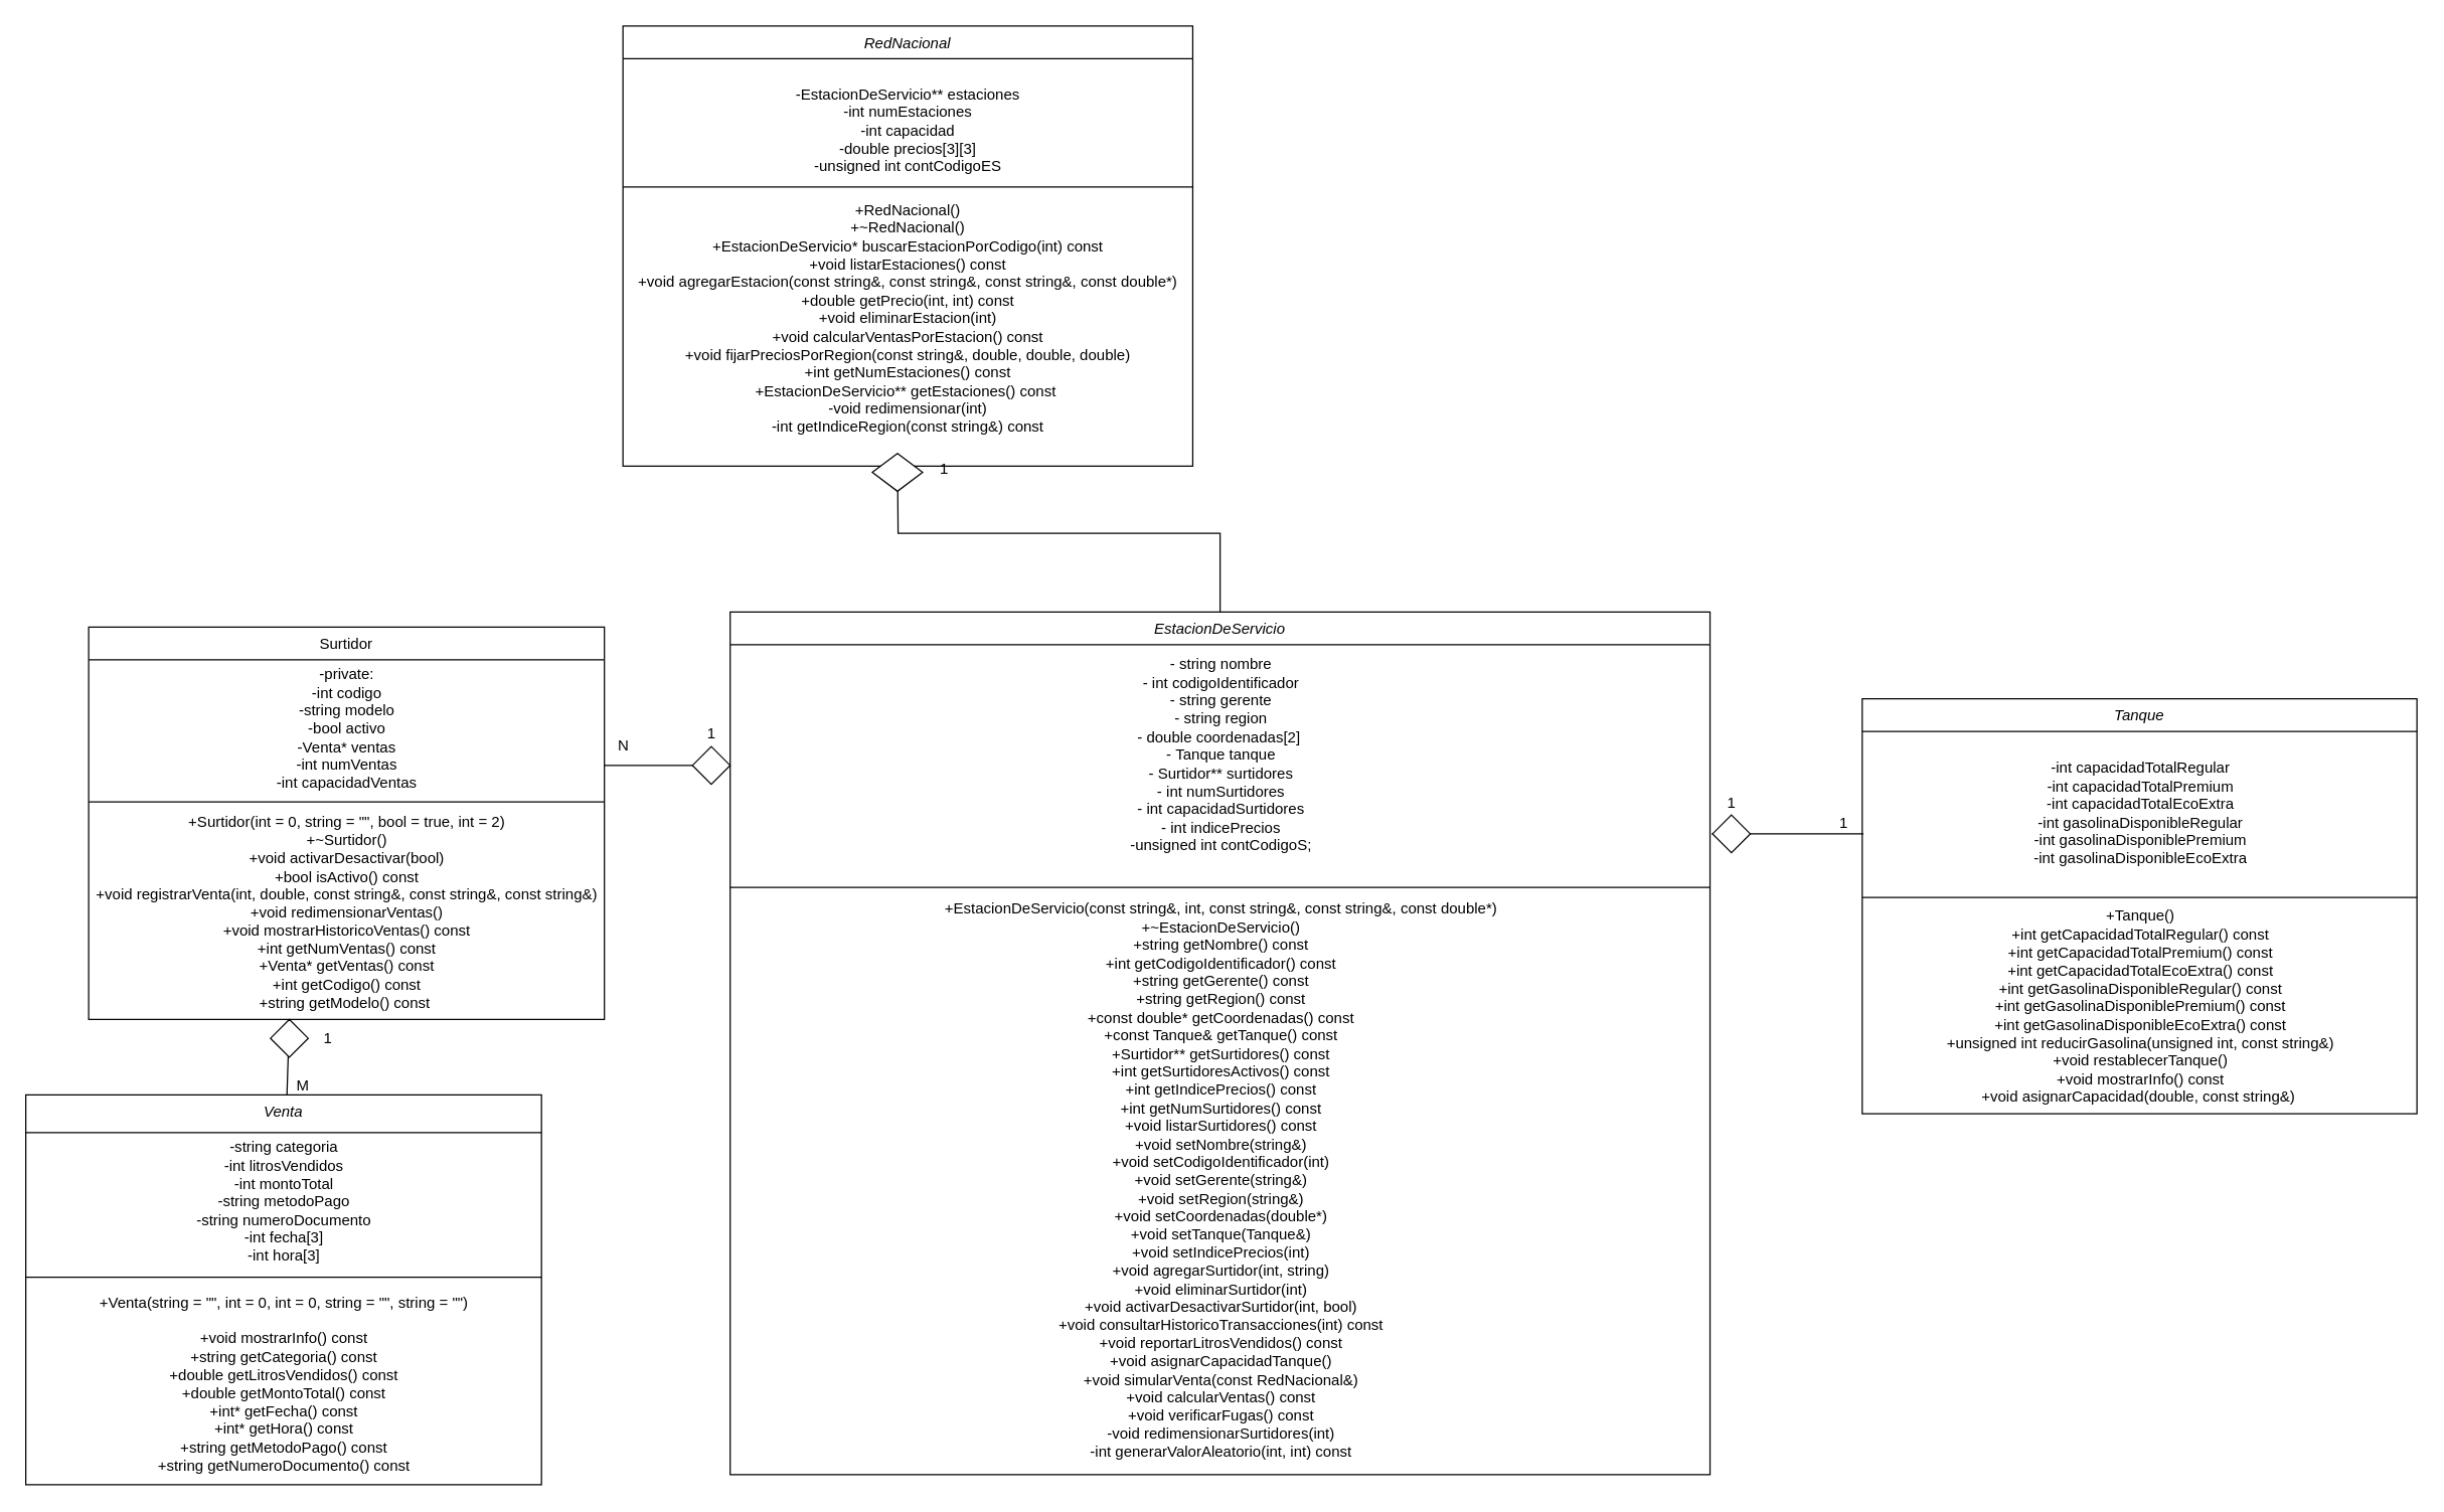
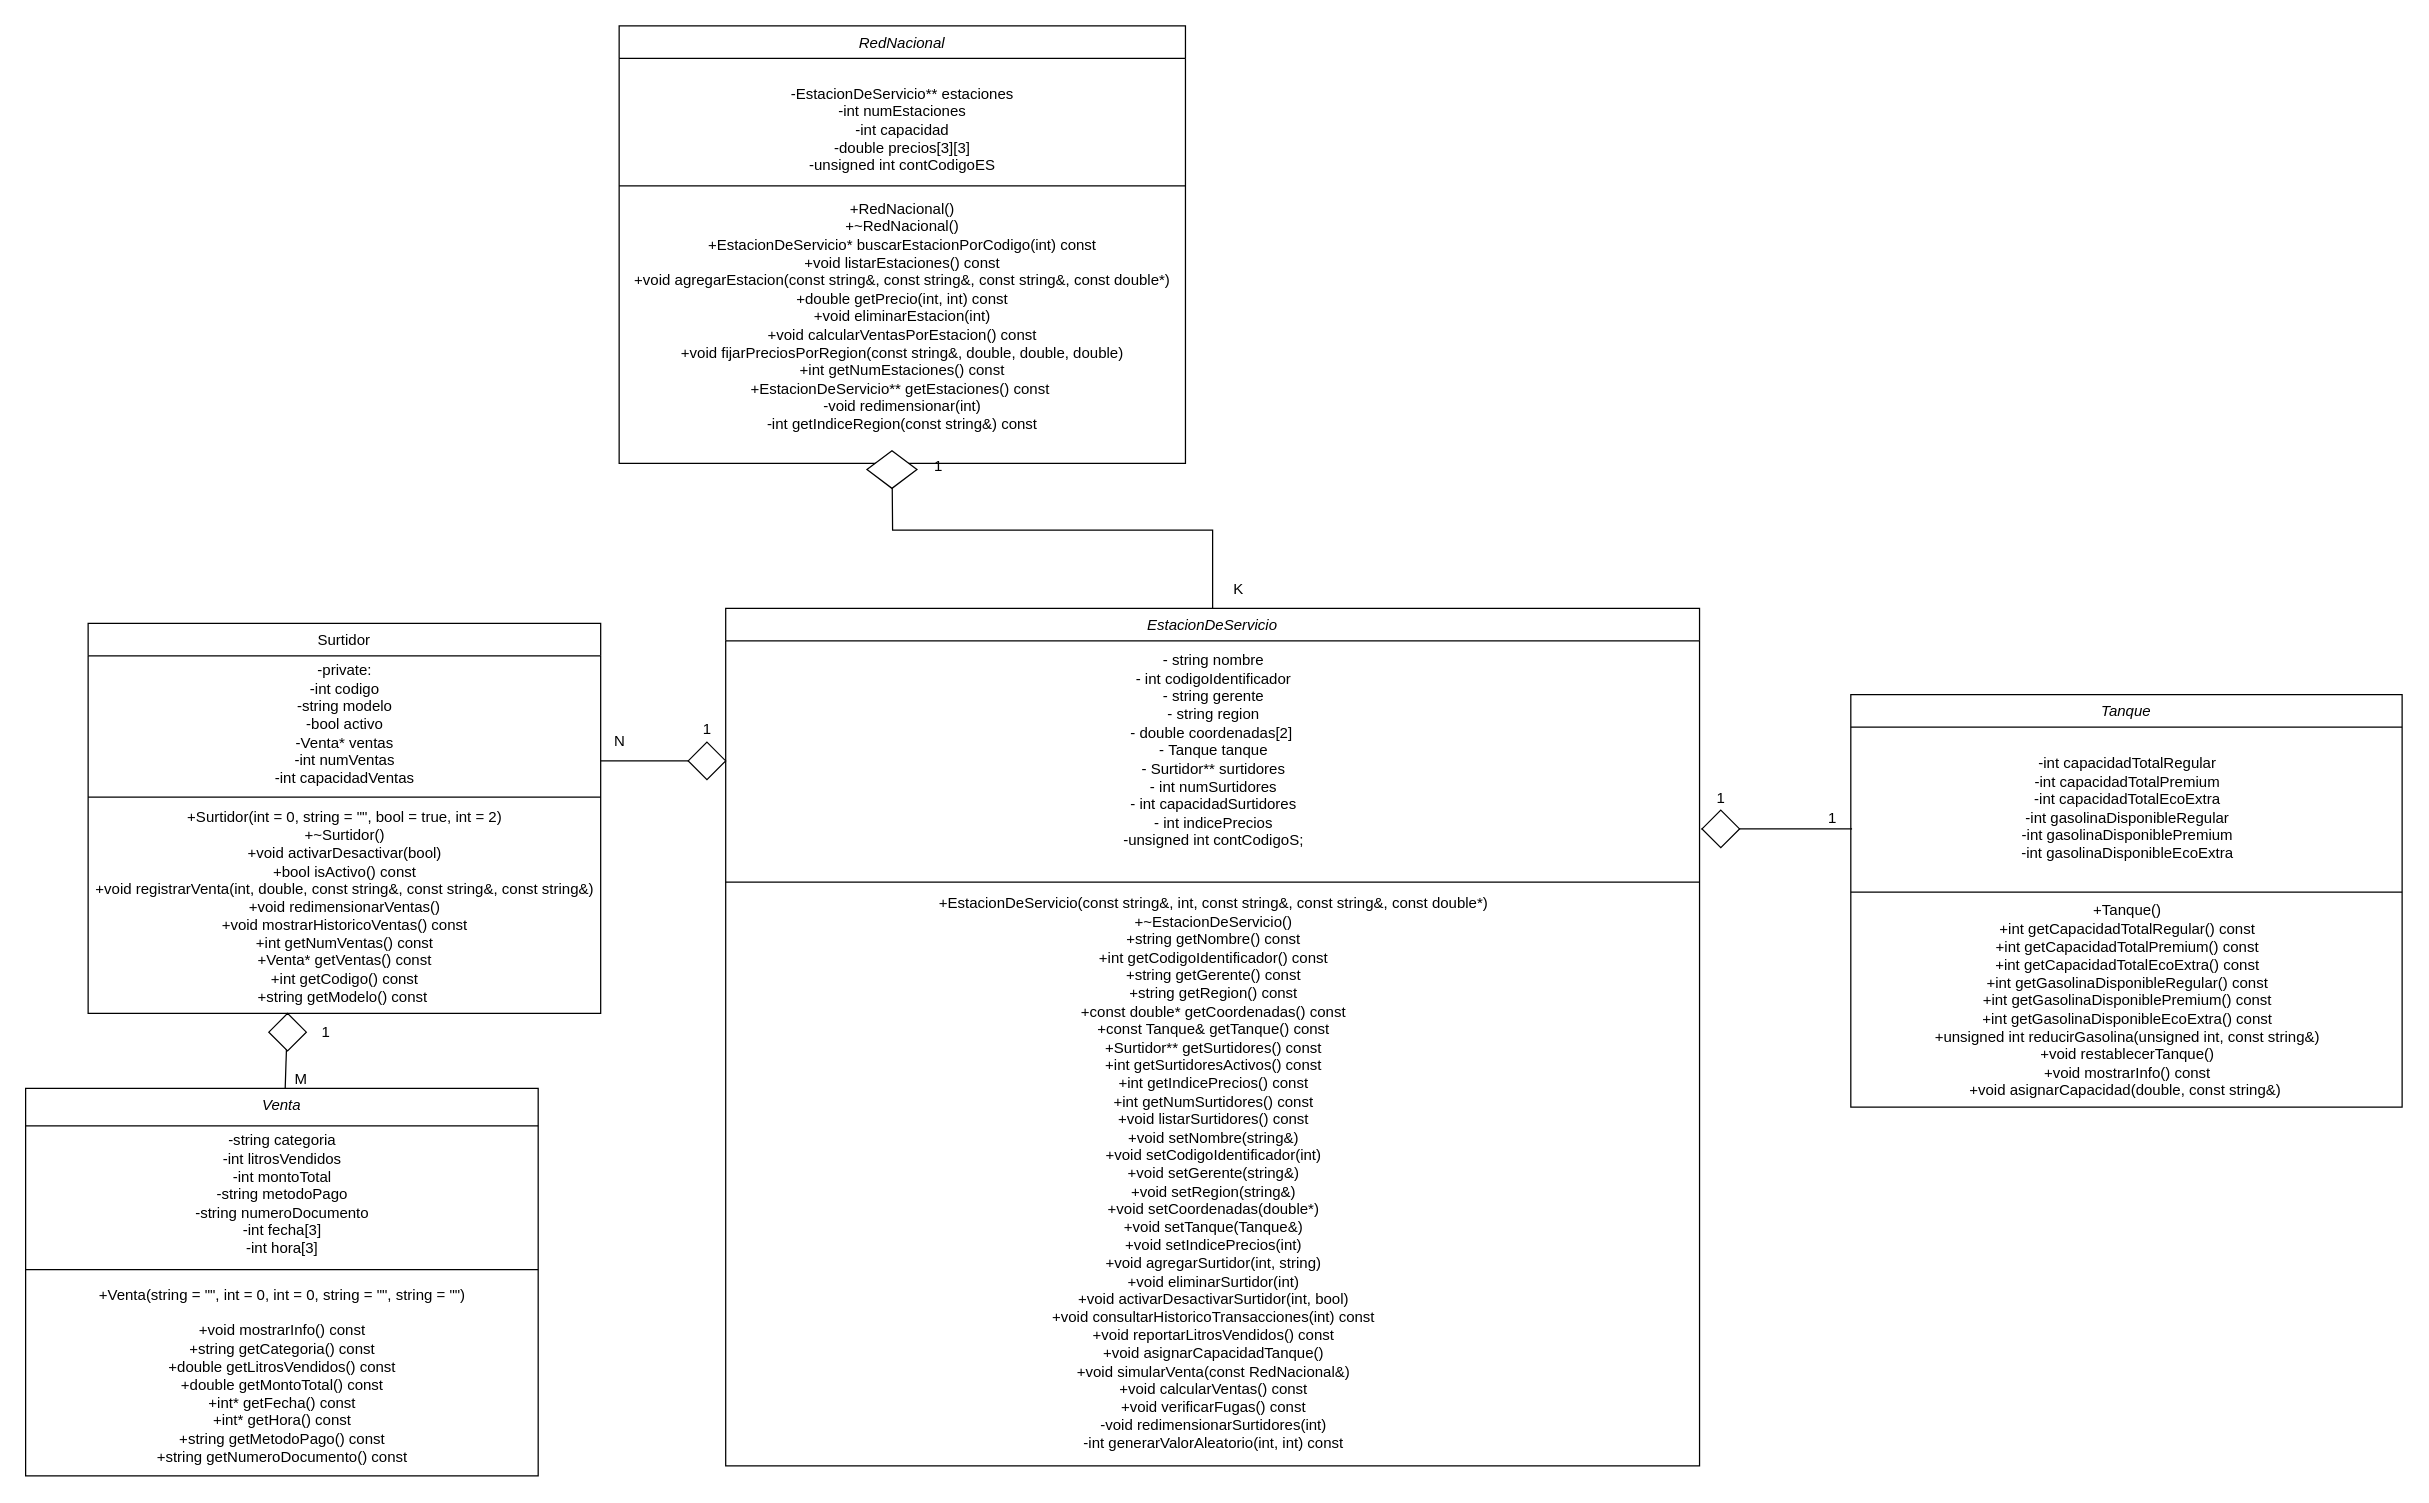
+ <mxCell id="35" value="K" style="text;html=1;align=center;verticalAlign=middle;resizable=0;points=[];autosize=1;strokeColor=none;fillColor=none;" parent="1" vertex="1"><mxGeometry x="975" y="456" width="30" height="30" as="geometry" /></mxCell>
